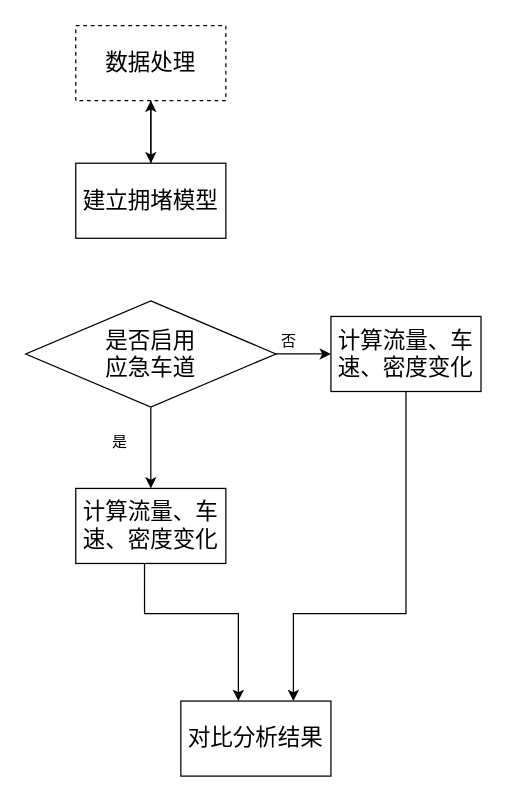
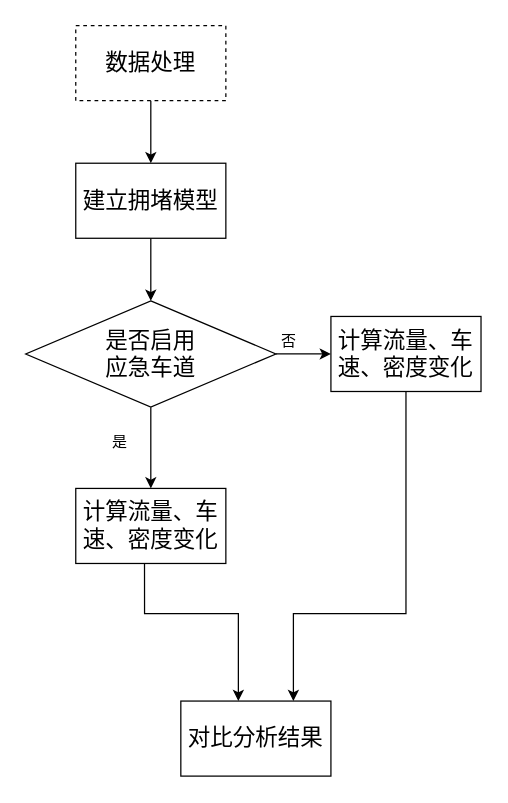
- <mxCell id="4" value="" style="edgeStyle=orthogonalEdgeStyle;rounded=0;orthogonalLoop=1;jettySize=auto;html=1;" edge="1" parent="1" source="5" target="2"><mxGeometry relative="1" as="geometry" /></mxCell>
+ <mxCell id="4" value="" style="edgeStyle=orthogonalEdgeStyle;rounded=0;orthogonalLoop=1;jettySize=auto;html=1;" edge="1" parent="1" source="5" target="8"><mxGeometry relative="1" as="geometry" /></mxCell>
